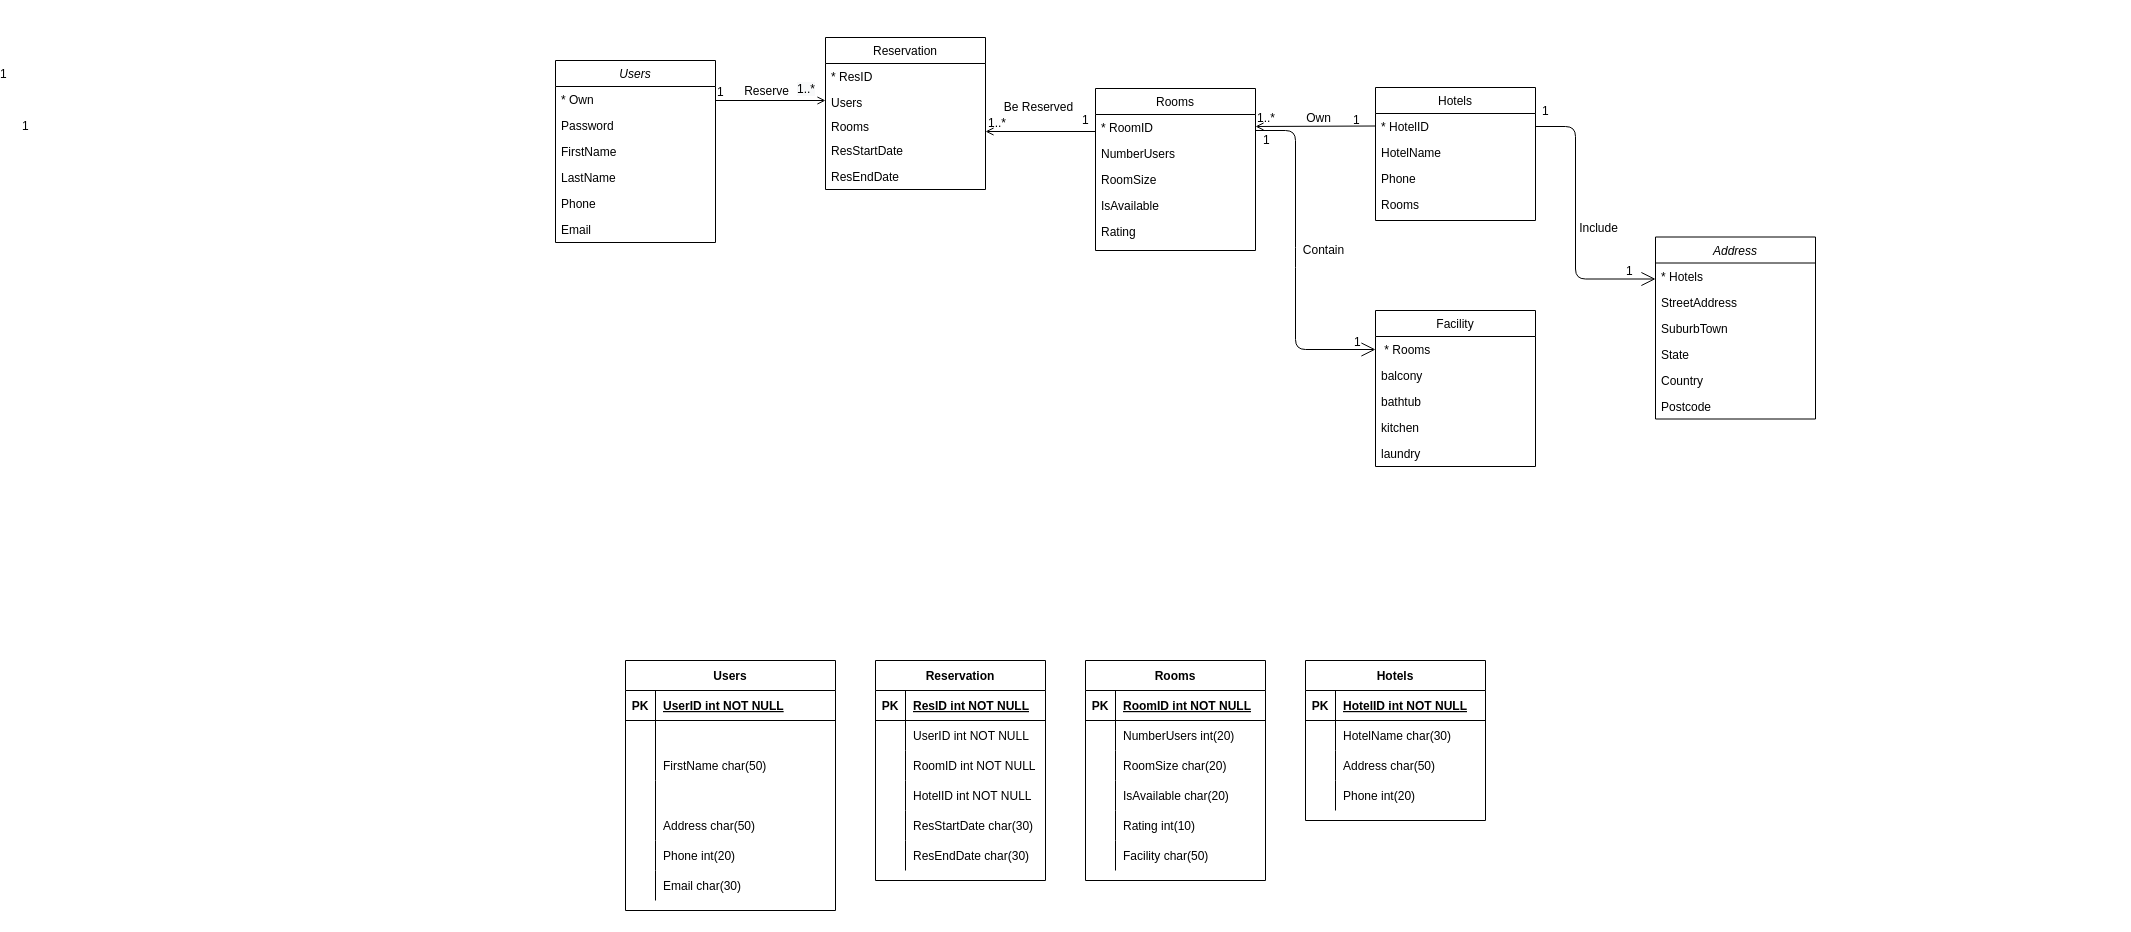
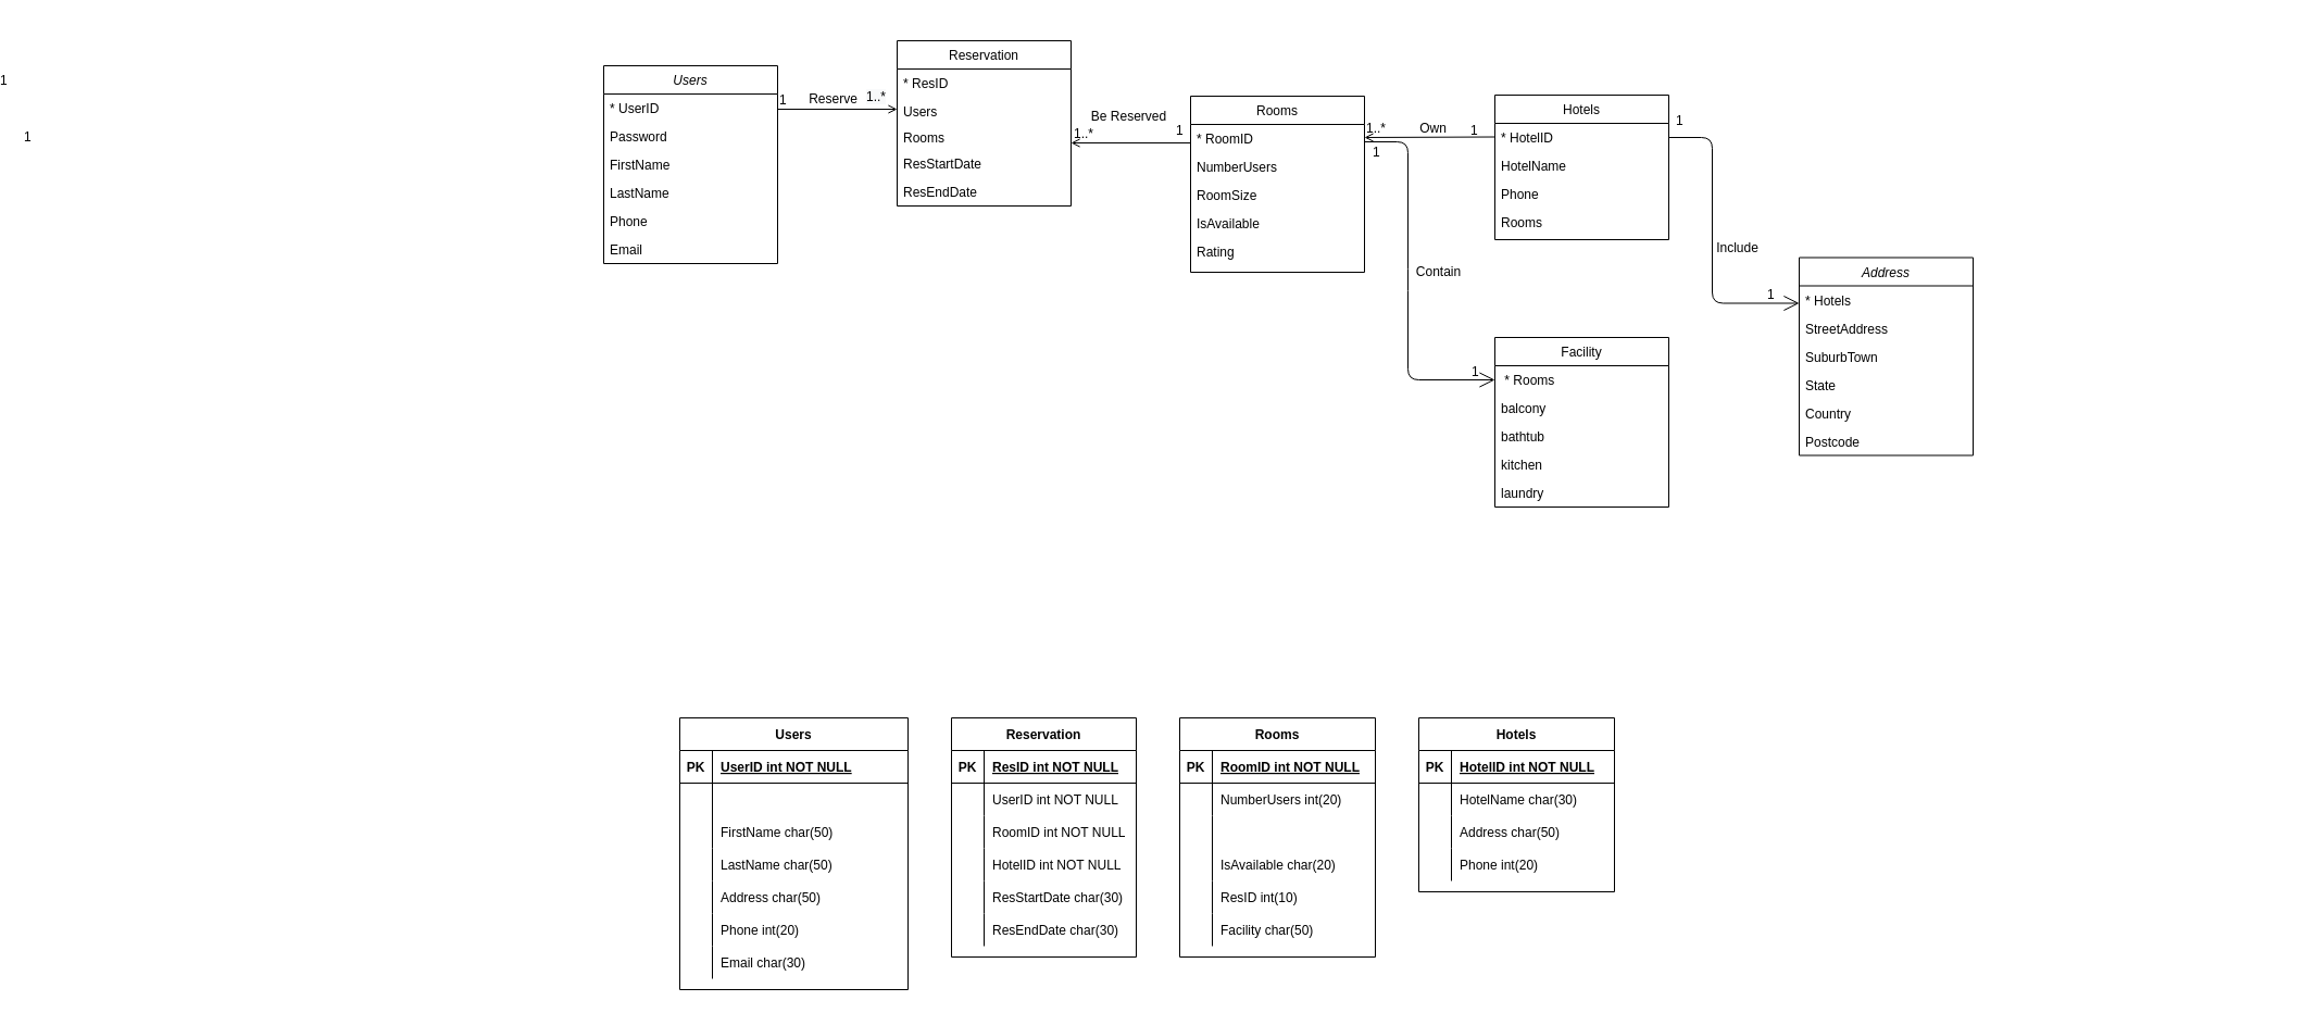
- <mxCell id="3" value="* Own" style="text;align=left;verticalAlign=top;spacingLeft=4;spacingRight=4;overflow=hidden;rotatable=0;points=[[0,0.5],[1,0.5]];portConstraint=eastwest;" parent="2" vertex="1"><mxGeometry y="26" width="160" height="26" as="geometry" /></mxCell>
+ <mxCell id="3" value="* UserID" style="text;align=left;verticalAlign=top;spacingLeft=4;spacingRight=4;overflow=hidden;rotatable=0;points=[[0,0.5],[1,0.5]];portConstraint=eastwest;" parent="2" vertex="1"><mxGeometry y="26" width="160" height="26" as="geometry" /></mxCell>
- <mxCell id="88" value="RoomSize char(20)" style="shape=partialRectangle;overflow=hidden;connectable=0;fillColor=none;top=0;left=0;bottom=0;right=0;align=left;spacingLeft=6;" vertex="1" parent="86"><mxGeometry x="30" width="150" height="30" as="geometry" /></mxCell>
+ <mxCell id="50" value="LastName char(50)" style="shape=partialRectangle;overflow=hidden;connectable=0;fillColor=none;top=0;left=0;bottom=0;right=0;align=left;spacingLeft=6;" vertex="1" parent="48"><mxGeometry x="30" width="180" height="30" as="geometry" /></mxCell>
- <mxCell id="94" value="Rating int(10)" style="shape=partialRectangle;overflow=hidden;connectable=0;fillColor=none;top=0;left=0;bottom=0;right=0;align=left;spacingLeft=6;" vertex="1" parent="92"><mxGeometry x="30" width="150" height="30" as="geometry" /></mxCell>
+ <mxCell id="94" value="ResID int(10)" style="shape=partialRectangle;overflow=hidden;connectable=0;fillColor=none;top=0;left=0;bottom=0;right=0;align=left;spacingLeft=6;" vertex="1" parent="92"><mxGeometry x="30" width="150" height="30" as="geometry" /></mxCell>
